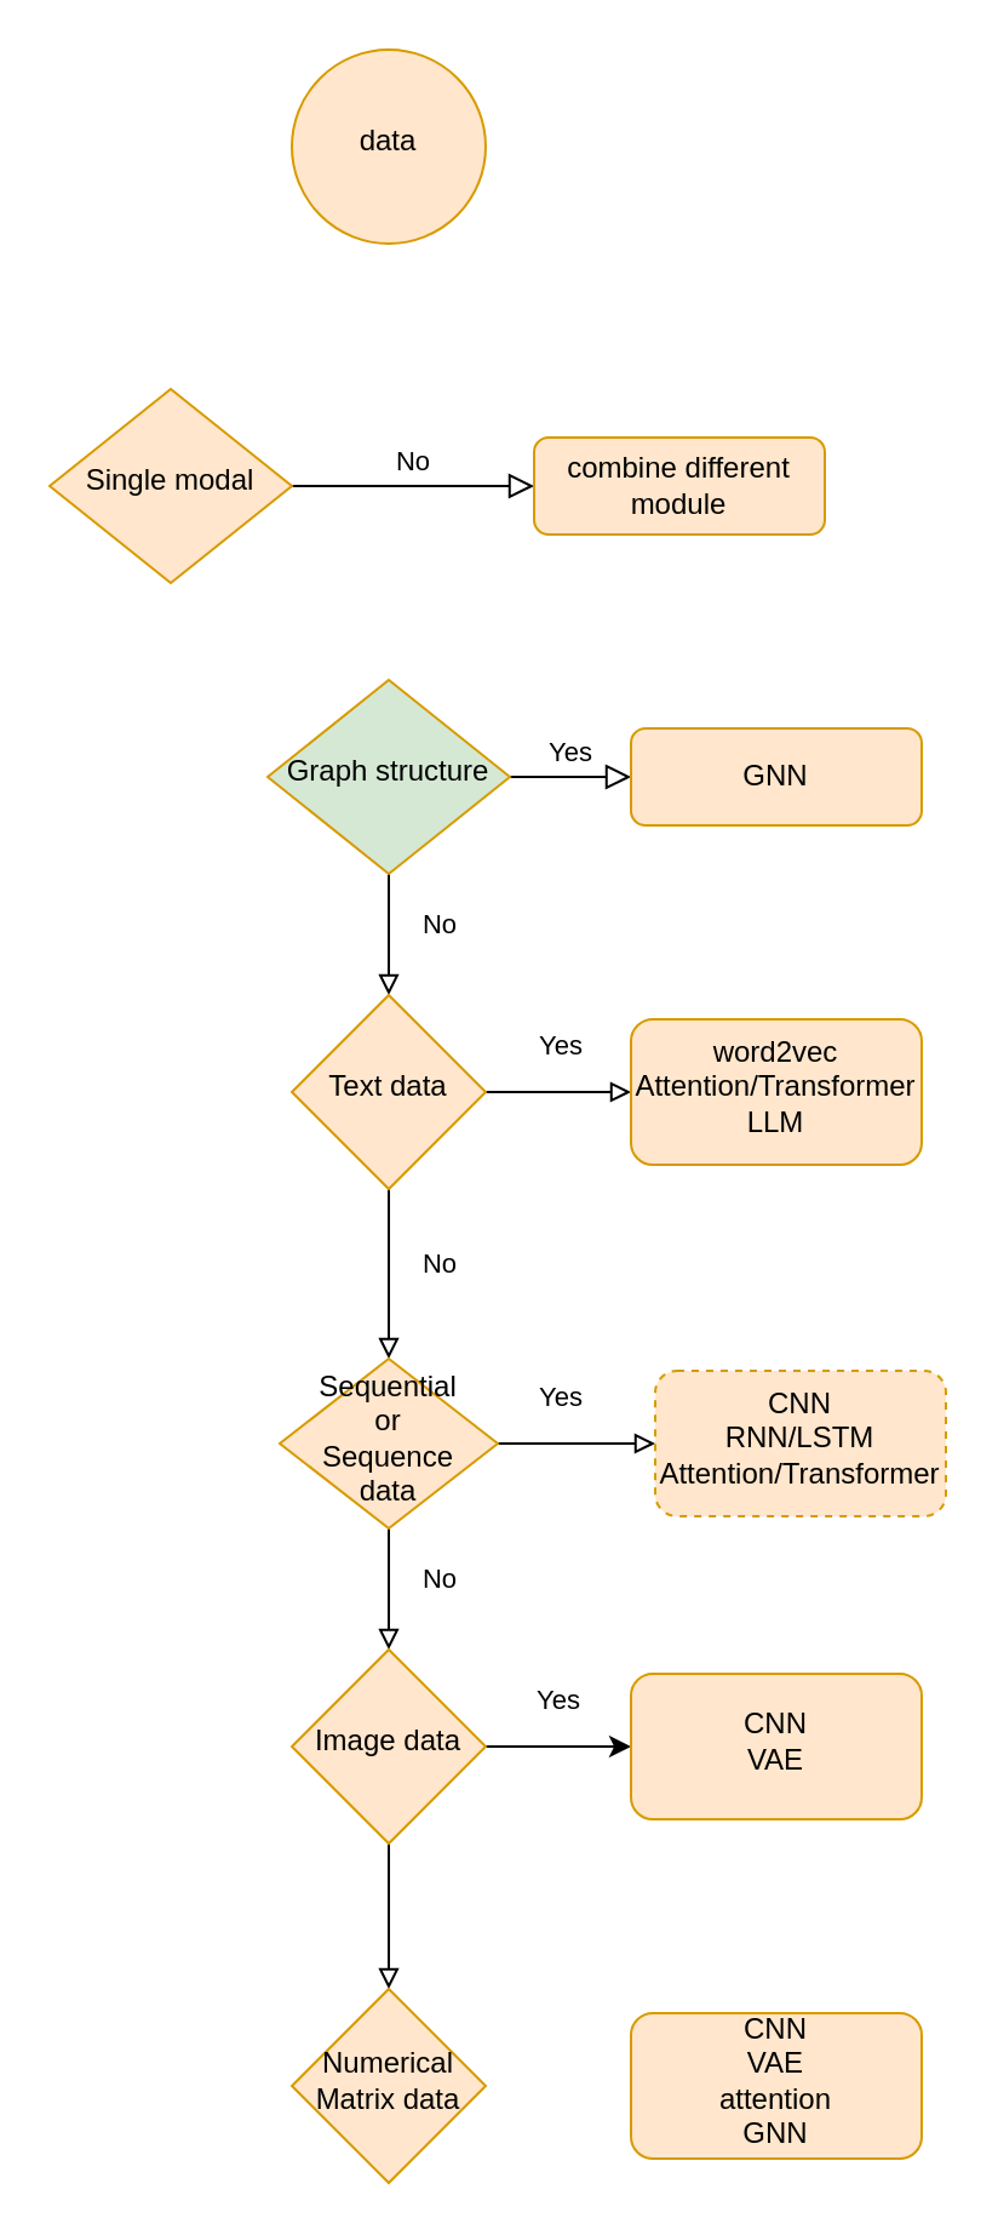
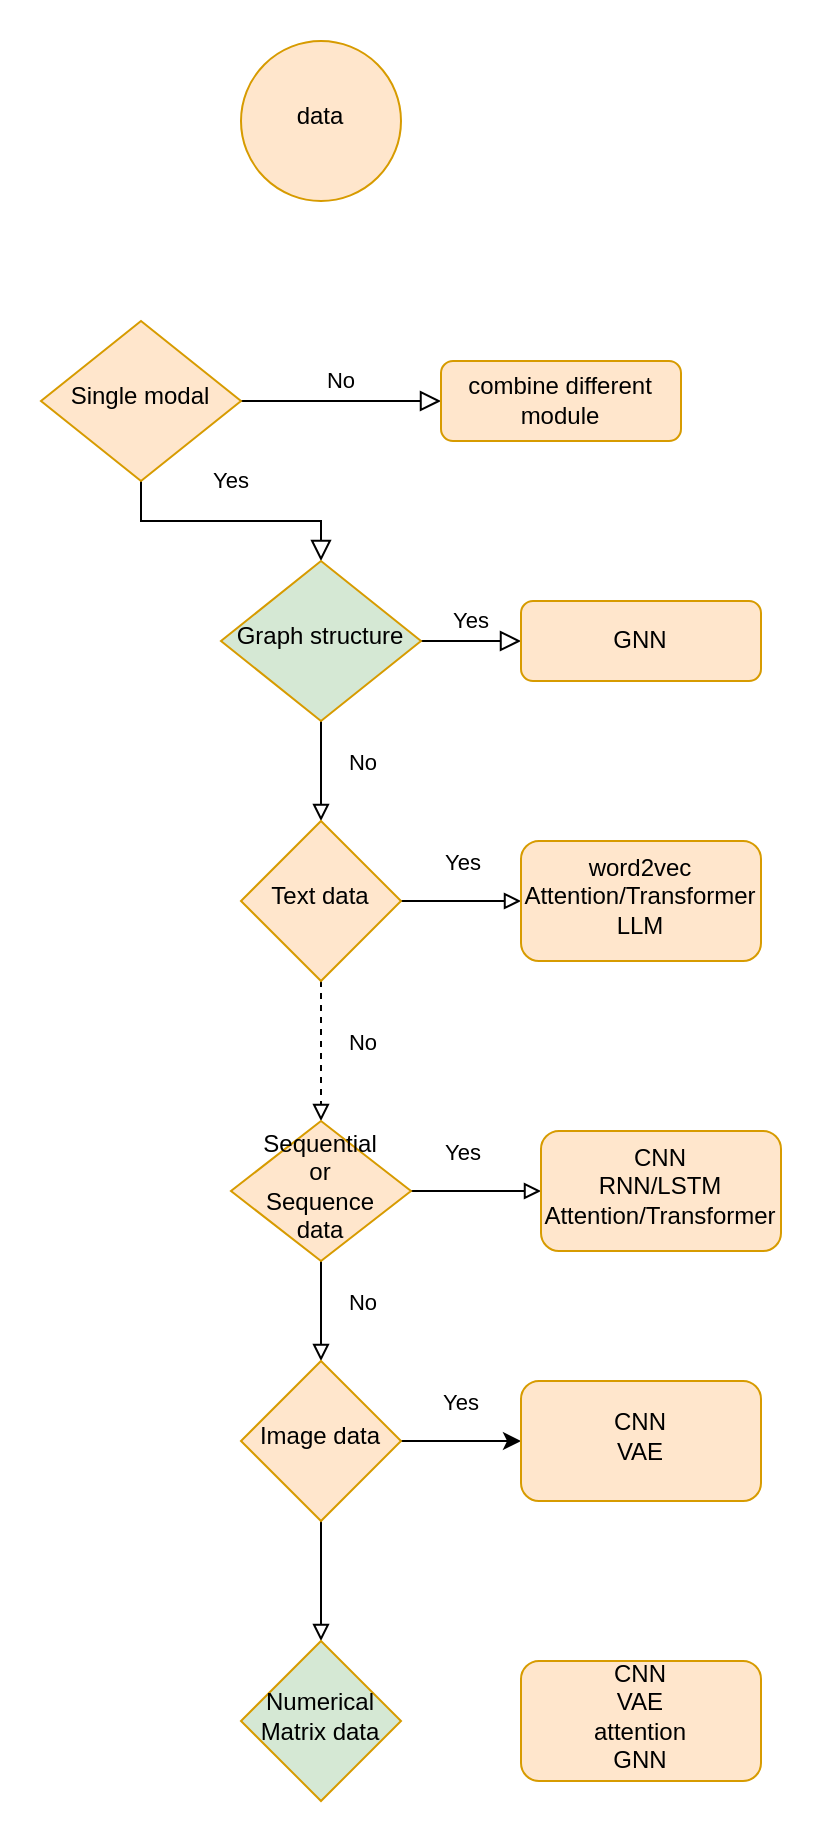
+ <mxCell id="2" value="Yes" style="rounded=0;html=1;jettySize=auto;orthogonalLoop=1;fontSize=11;endArrow=block;endFill=0;endSize=8;strokeWidth=1;shadow=0;labelBackgroundColor=none;edgeStyle=orthogonalEdgeStyle;" parent="1" source="4" target="9" edge="1"><mxGeometry y="20" relative="1" as="geometry"><mxPoint as="offset" /></mxGeometry></mxCell>
- <mxCell id="11" value="" style="edgeStyle=orthogonalEdgeStyle;rounded=0;orthogonalLoop=1;jettySize=auto;html=1;endArrow=block;endFill=0;" edge="1" parent="1" source="15" target="20"><mxGeometry relative="1" as="geometry" /></mxCell>
+ <mxCell id="11" value="" style="edgeStyle=orthogonalEdgeStyle;rounded=0;orthogonalLoop=1;jettySize=auto;html=1;endArrow=block;endFill=0;dashed=1;" edge="1" parent="1" source="15" target="20"><mxGeometry relative="1" as="geometry" /></mxCell>
- <mxCell id="23" value="CNN&lt;br&gt;RNN/LSTM&lt;br&gt;Attention/Transformer" style="rounded=1;whiteSpace=wrap;html=1;fillColor=#ffe6cc;strokeColor=#d79b00;shadow=0;strokeWidth=1;spacing=6;spacingTop=-4;dashed=1;" vertex="1" parent="1"><mxGeometry x="270" y="565" width="120" height="60" as="geometry" /></mxCell>
+ <mxCell id="23" value="CNN&lt;br&gt;RNN/LSTM&lt;br&gt;Attention/Transformer" style="rounded=1;whiteSpace=wrap;html=1;fillColor=#ffe6cc;strokeColor=#d79b00;shadow=0;strokeWidth=1;spacing=6;spacingTop=-4;" vertex="1" parent="1"><mxGeometry x="270" y="565" width="120" height="60" as="geometry" /></mxCell>
- <mxCell id="28" value="Numerical Matrix data" style="rhombus;whiteSpace=wrap;html=1;fillColor=#ffe6cc;strokeColor=#d79b00;shadow=0;strokeWidth=1;spacing=6;spacingTop=-4;" vertex="1" parent="1"><mxGeometry x="120" y="820" width="80" height="80" as="geometry" /></mxCell>
+ <mxCell id="28" value="Numerical Matrix data" style="rhombus;whiteSpace=wrap;html=1;fillColor=#d5e8d4;strokeColor=#d79b00;shadow=0;strokeWidth=1;spacing=6;spacingTop=-4;" vertex="1" parent="1"><mxGeometry x="120" y="820" width="80" height="80" as="geometry" /></mxCell>
